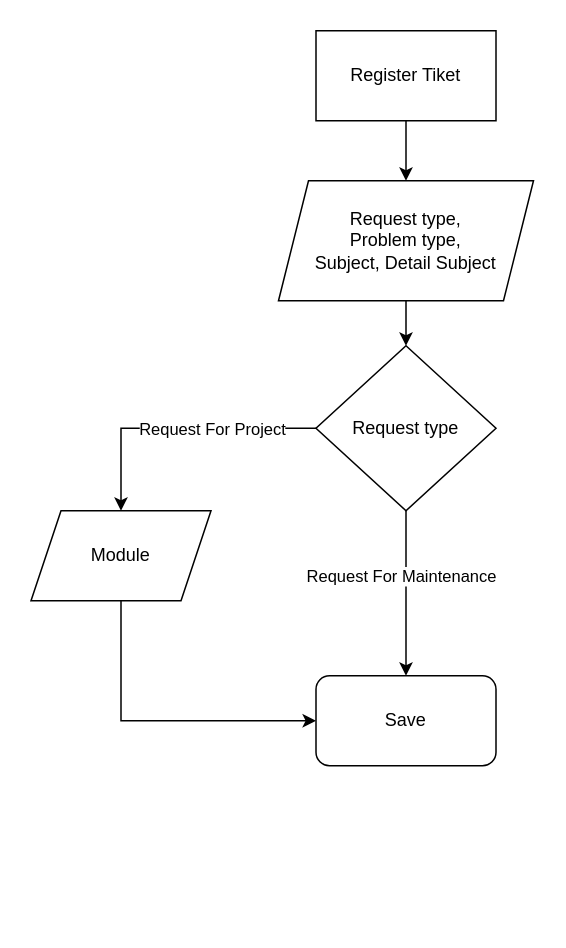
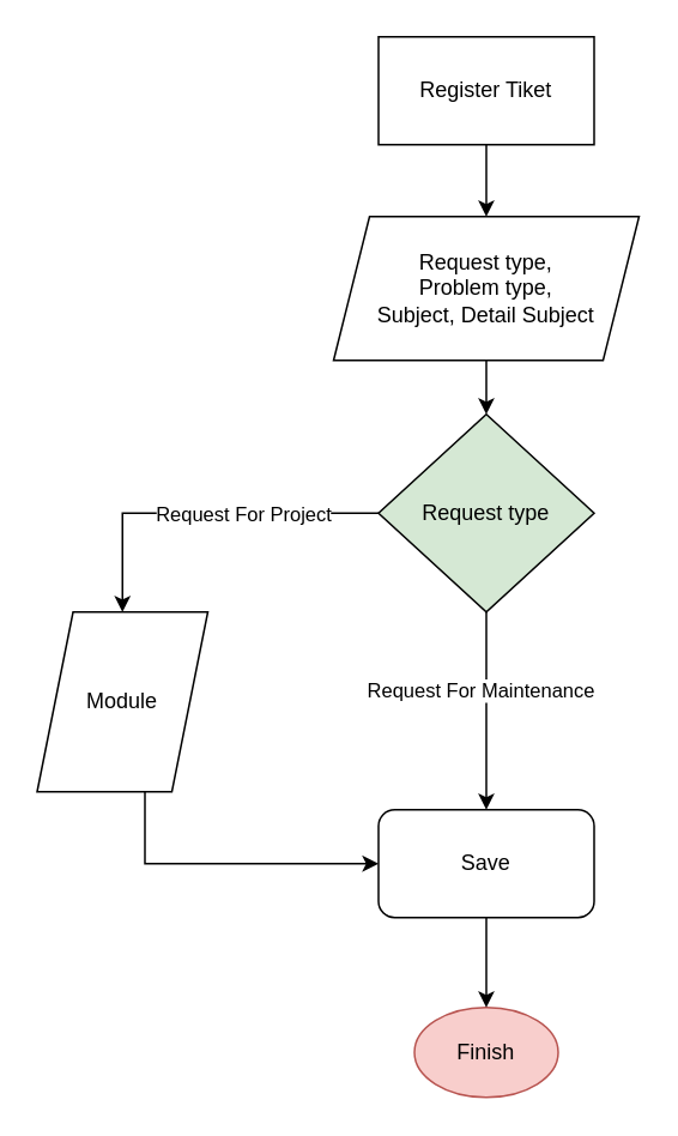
- <mxCell id="11" value="Request type" style="rhombus;whiteSpace=wrap;html=1;" vertex="1" parent="1"><mxGeometry x="210" y="230" width="120" height="110" as="geometry" /></mxCell>
+ <mxCell id="11" value="Request type" style="rhombus;whiteSpace=wrap;html=1;fillColor=#d5e8d4;" vertex="1" parent="1"><mxGeometry x="210" y="230" width="120" height="110" as="geometry" /></mxCell>
- <mxCell id="13" value="Module" style="shape=parallelogram;perimeter=parallelogramPerimeter;whiteSpace=wrap;html=1;fixedSize=1;" vertex="1" parent="1"><mxGeometry x="20" y="340" width="120" height="60" as="geometry" /></mxCell>
+ <mxCell id="13" value="Module" style="shape=parallelogram;perimeter=parallelogramPerimeter;whiteSpace=wrap;html=1;fixedSize=1;" vertex="1" parent="1"><mxGeometry x="20" y="340" width="95" height="100" as="geometry" /></mxCell>
+ <mxCell id="14" value="" style="edgeStyle=orthogonalEdgeStyle;rounded=0;orthogonalLoop=1;jettySize=auto;html=1;" edge="1" parent="1" source="15" target="2"><mxGeometry relative="1" as="geometry" /></mxCell>
+ <mxCell id="2" value="Finish&lt;br&gt;" style="ellipse;whiteSpace=wrap;html=1;fillColor=#f8cecc;strokeColor=#b85450;" vertex="1" parent="1"><mxGeometry x="230" y="560" width="80" height="50" as="geometry" /></mxCell>
